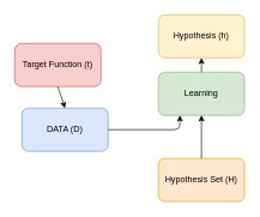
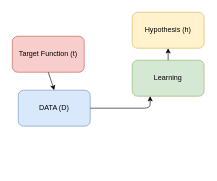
- <mxCell id="7" value="" style="endArrow=classic;html=1;exitX=0.5;exitY=0;exitDx=0;exitDy=0;entryX=0.5;entryY=1;entryDx=0;entryDy=0;" edge="1" parent="1" source="6" target="5"><mxGeometry width="50" height="50" relative="1" as="geometry"><mxPoint x="0" y="390" as="sourcePoint" /><mxPoint x="50" y="340" as="targetPoint" /></mxGeometry></mxCell>
- <mxCell id="6" value="Hypothesis Set (H)" style="rounded=1;whiteSpace=wrap;html=1;fillColor=#ffe6cc;strokeColor=#d79b00;" vertex="1" parent="1"><mxGeometry x="220" y="220" width="120" height="60" as="geometry" /></mxCell>
